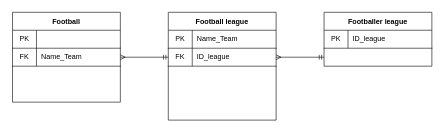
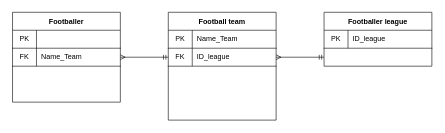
- <mxCell id="15" value="Football" style="shape=table;startSize=30;container=1;collapsible=0;childLayout=tableLayout;fixedRows=1;rowLines=0;fontStyle=1;align=center;pointerEvents=1;" parent="1" vertex="1"><mxGeometry x="20" y="20" width="180" height="150" as="geometry" /></mxCell>
+ <mxCell id="15" value="Footballer" style="shape=table;startSize=30;container=1;collapsible=0;childLayout=tableLayout;fixedRows=1;rowLines=0;fontStyle=1;align=center;pointerEvents=1;" parent="1" vertex="1"><mxGeometry x="20" y="20" width="180" height="150" as="geometry" /></mxCell>
- <mxCell id="2" value="Football league" style="shape=table;startSize=30;container=1;collapsible=0;childLayout=tableLayout;fixedRows=1;rowLines=0;fontStyle=1;align=center;pointerEvents=1;" parent="1" vertex="1"><mxGeometry x="280" y="20" width="180" height="180" as="geometry" /></mxCell>
+ <mxCell id="2" value="Football team" style="shape=table;startSize=30;container=1;collapsible=0;childLayout=tableLayout;fixedRows=1;rowLines=0;fontStyle=1;align=center;pointerEvents=1;" parent="1" vertex="1"><mxGeometry x="280" y="20" width="180" height="180" as="geometry" /></mxCell>
